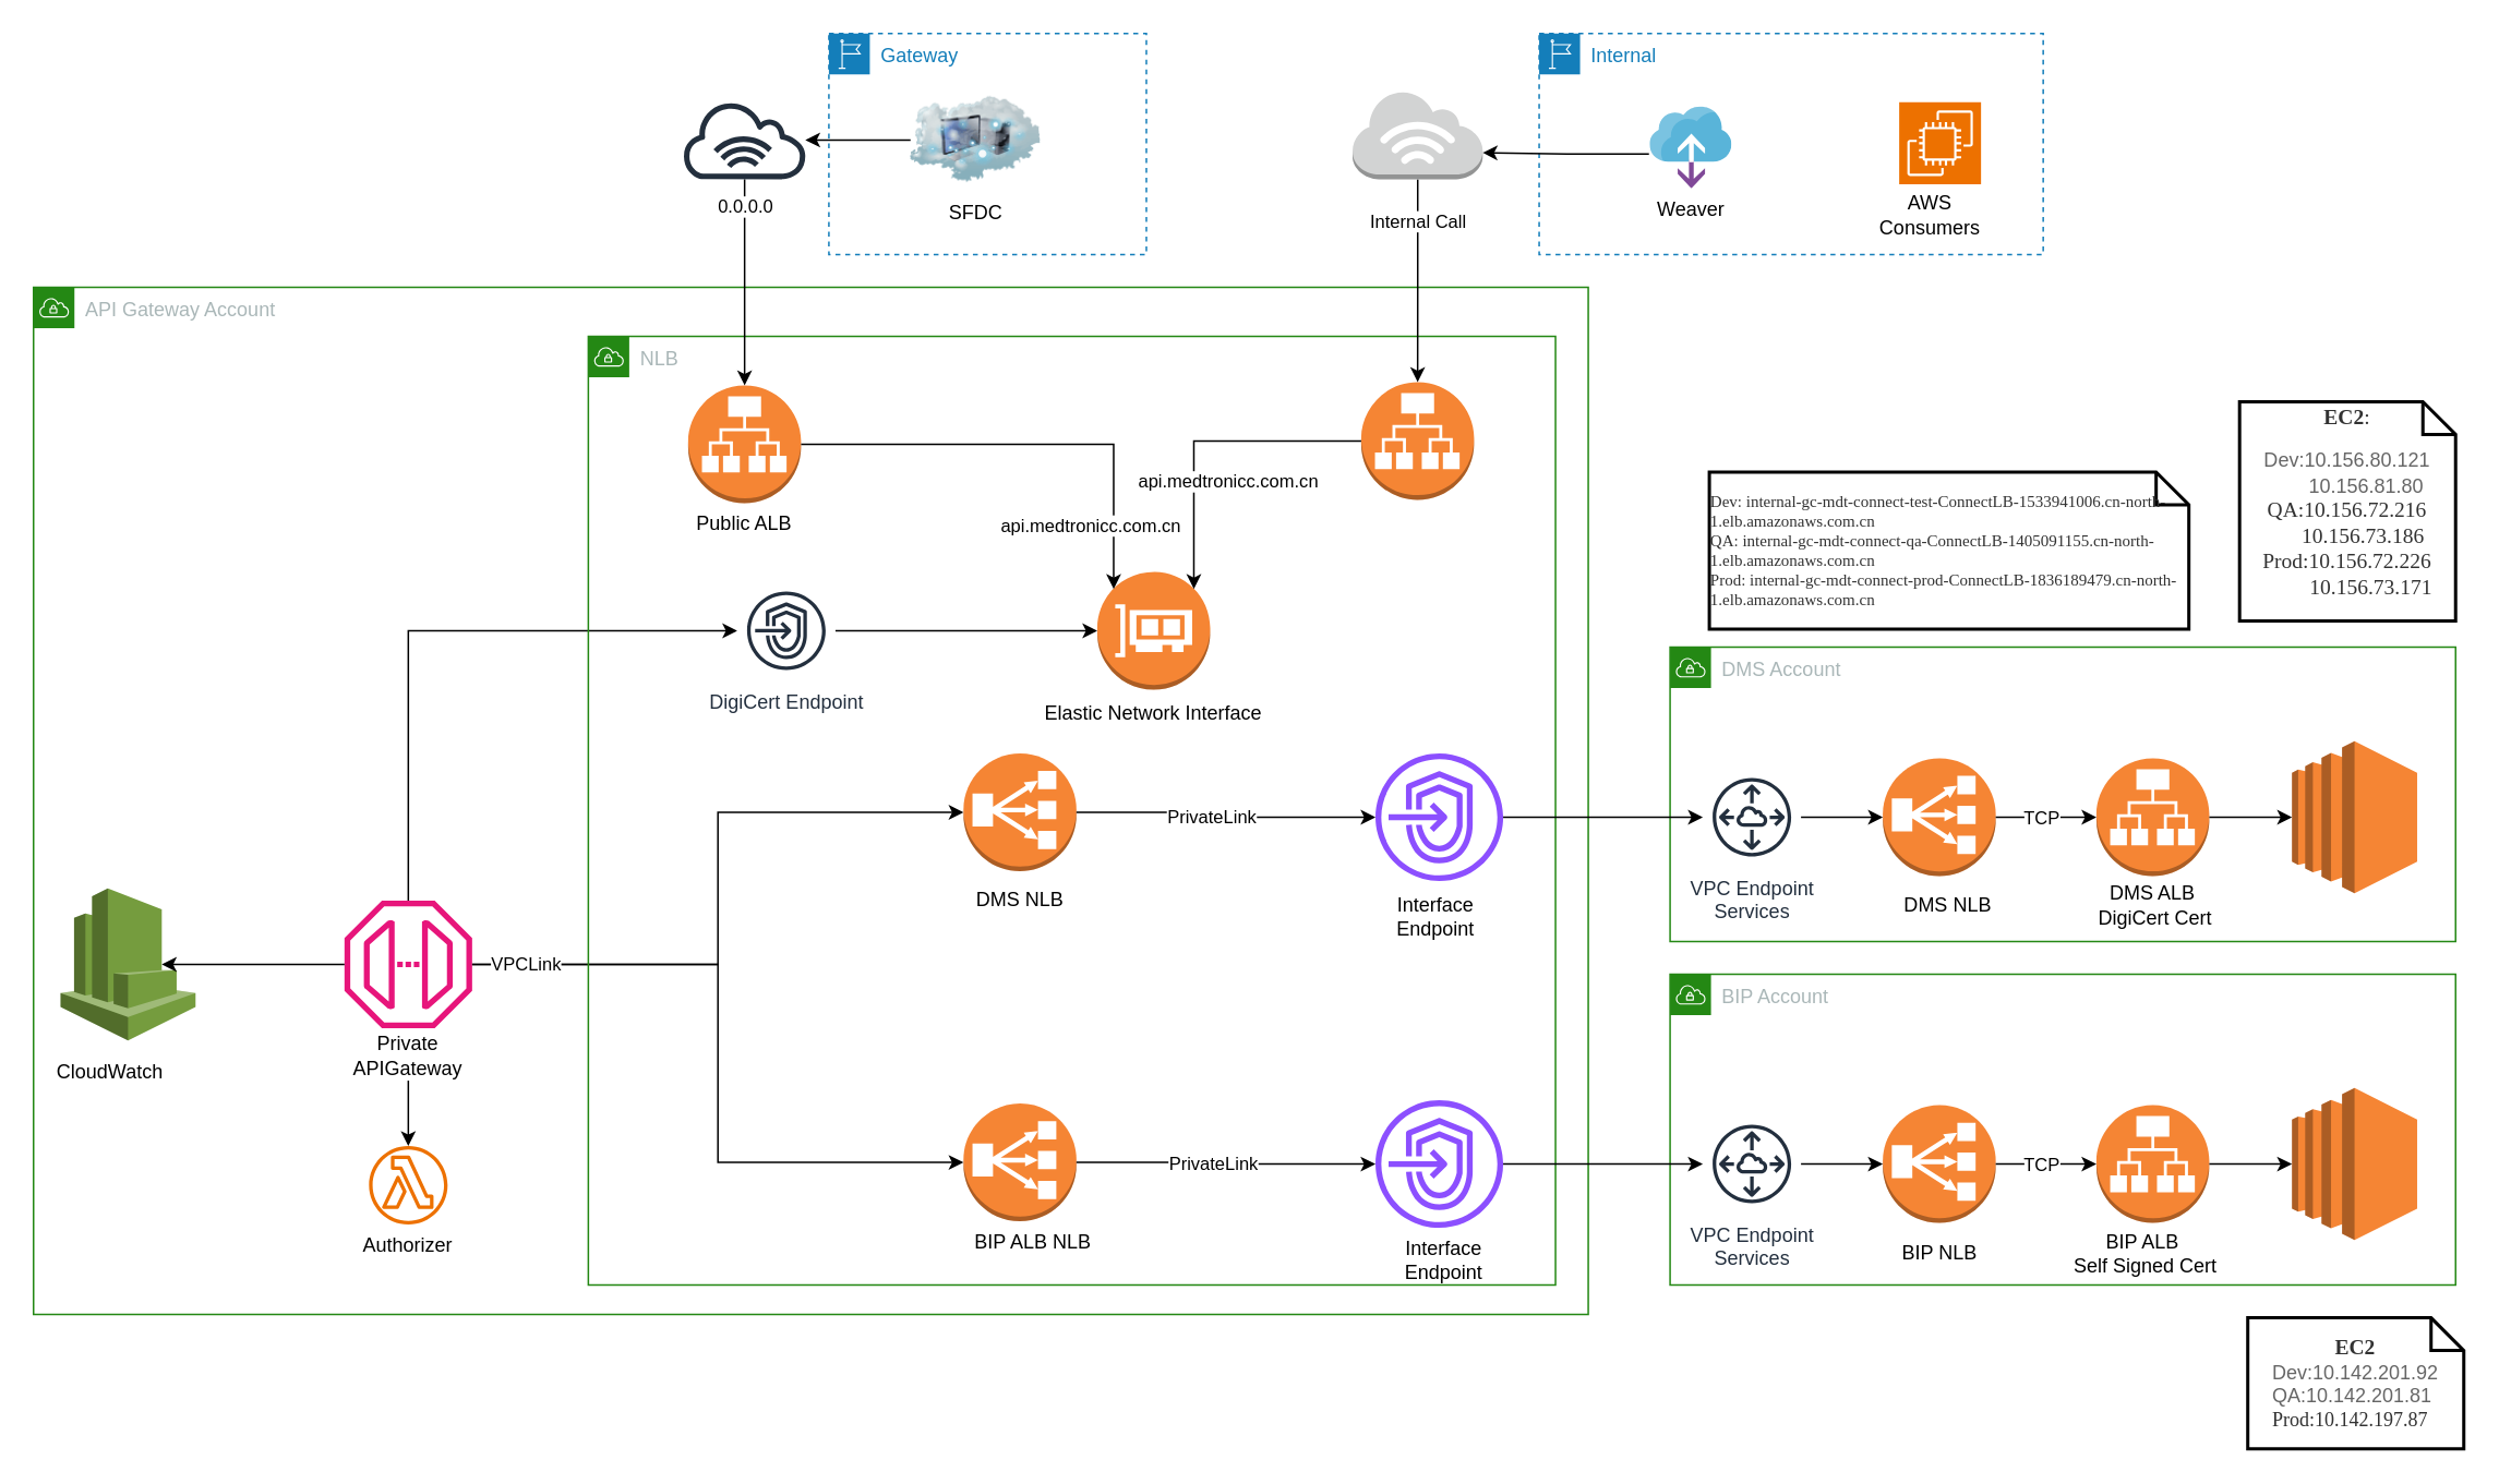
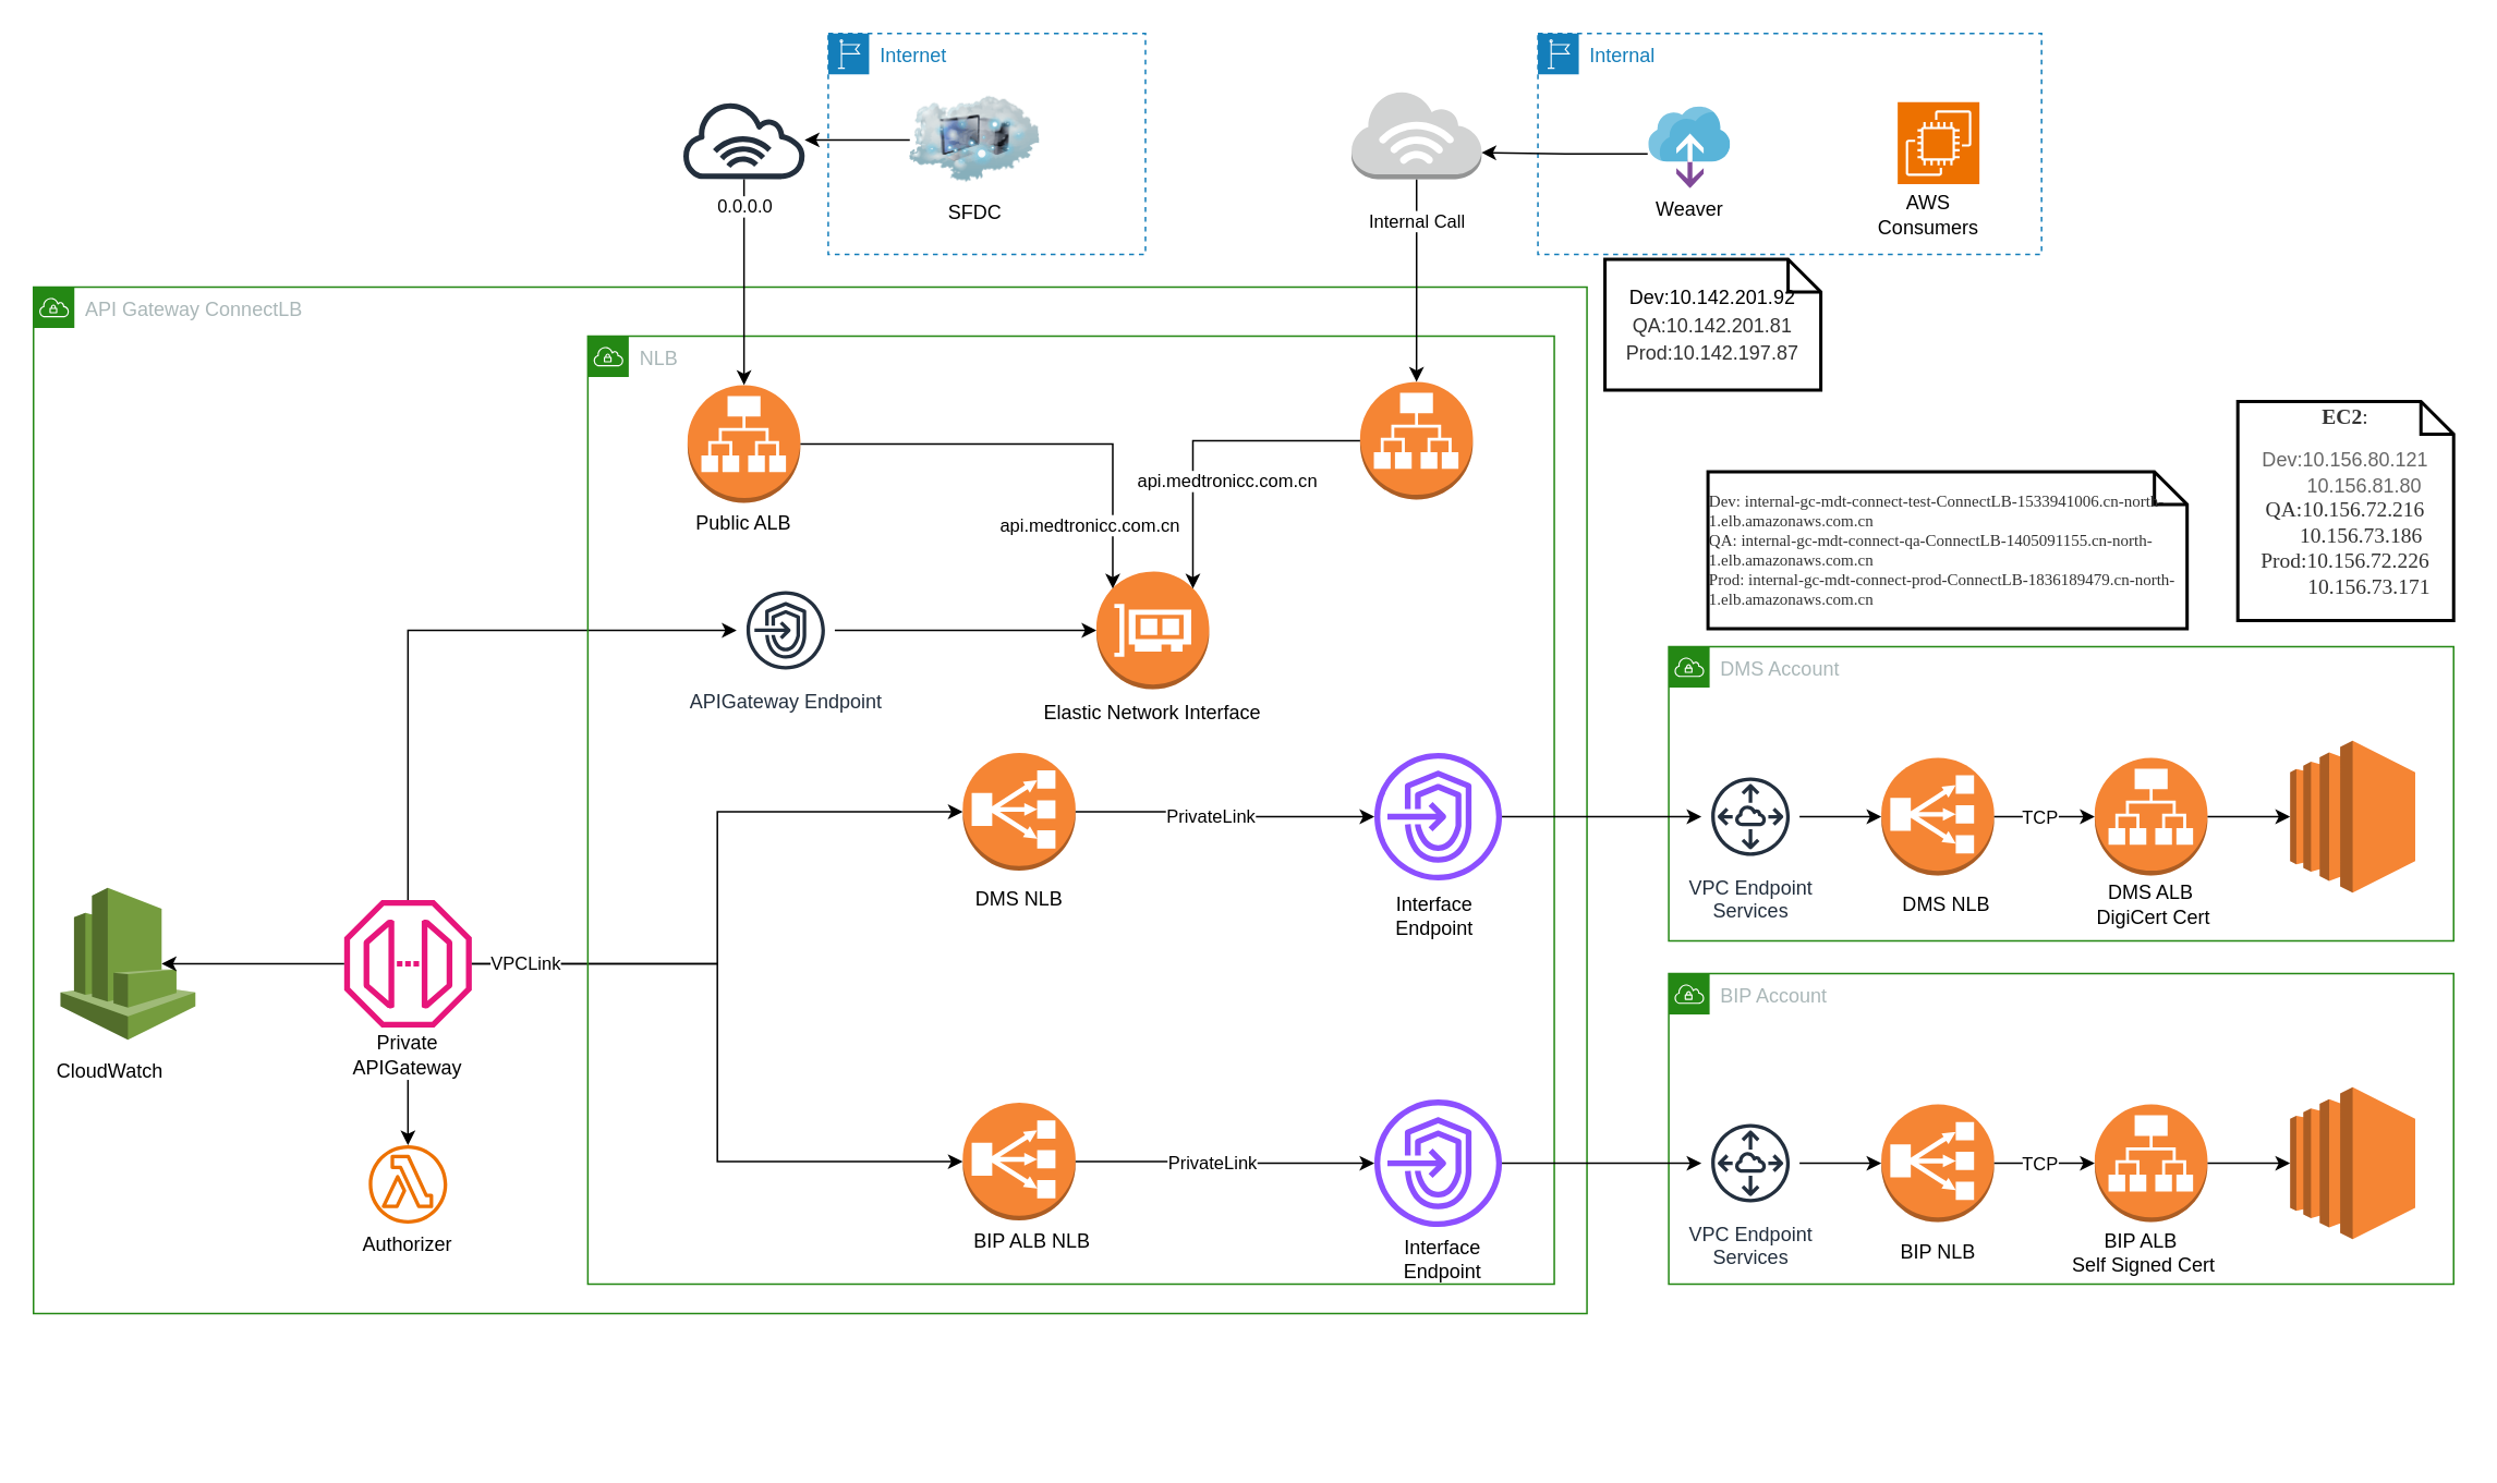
- <mxCell id="63" value="Gateway" style="points=[[0,0],[0.25,0],[0.5,0],[0.75,0],[1,0],[1,0.25],[1,0.5],[1,0.75],[1,1],[0.75,1],[0.5,1],[0.25,1],[0,1],[0,0.75],[0,0.5],[0,0.25]];outlineConnect=0;gradientColor=none;html=1;whiteSpace=wrap;fontSize=12;fontStyle=0;container=1;pointerEvents=0;collapsible=0;recursiveResize=0;shape=mxgraph.aws4.group;grIcon=mxgraph.aws4.group_region;strokeColor=#147EBA;fillColor=none;verticalAlign=top;align=left;spacingLeft=30;fontColor=#147EBA;dashed=1;" vertex="1" parent="1"><mxGeometry x="506" y="20" width="194" height="135" as="geometry" /></mxCell>
+ <mxCell id="63" value="Internet" style="points=[[0,0],[0.25,0],[0.5,0],[0.75,0],[1,0],[1,0.25],[1,0.5],[1,0.75],[1,1],[0.75,1],[0.5,1],[0.25,1],[0,1],[0,0.75],[0,0.5],[0,0.25]];outlineConnect=0;gradientColor=none;html=1;whiteSpace=wrap;fontSize=12;fontStyle=0;container=1;pointerEvents=0;collapsible=0;recursiveResize=0;shape=mxgraph.aws4.group;grIcon=mxgraph.aws4.group_region;strokeColor=#147EBA;fillColor=none;verticalAlign=top;align=left;spacingLeft=30;fontColor=#147EBA;dashed=1;" vertex="1" parent="1"><mxGeometry x="506" y="20" width="194" height="135" as="geometry" /></mxCell>
- <mxCell id="2" value="API Gateway Account" style="points=[[0,0],[0.25,0],[0.5,0],[0.75,0],[1,0],[1,0.25],[1,0.5],[1,0.75],[1,1],[0.75,1],[0.5,1],[0.25,1],[0,1],[0,0.75],[0,0.5],[0,0.25]];outlineConnect=0;gradientColor=none;html=1;whiteSpace=wrap;fontSize=12;fontStyle=0;container=1;pointerEvents=0;collapsible=0;recursiveResize=0;shape=mxgraph.aws4.group;grIcon=mxgraph.aws4.group_vpc;strokeColor=#248814;fillColor=none;verticalAlign=top;align=left;spacingLeft=30;fontColor=#AAB7B8;dashed=0;" vertex="1" parent="1"><mxGeometry x="20" y="175" width="950" height="628" as="geometry" /></mxCell>
+ <mxCell id="2" value="API Gateway ConnectLB" style="points=[[0,0],[0.25,0],[0.5,0],[0.75,0],[1,0],[1,0.25],[1,0.5],[1,0.75],[1,1],[0.75,1],[0.5,1],[0.25,1],[0,1],[0,0.75],[0,0.5],[0,0.25]];outlineConnect=0;gradientColor=none;html=1;whiteSpace=wrap;fontSize=12;fontStyle=0;container=1;pointerEvents=0;collapsible=0;recursiveResize=0;shape=mxgraph.aws4.group;grIcon=mxgraph.aws4.group_vpc;strokeColor=#248814;fillColor=none;verticalAlign=top;align=left;spacingLeft=30;fontColor=#AAB7B8;dashed=0;" vertex="1" parent="1"><mxGeometry x="20" y="175" width="950" height="628" as="geometry" /></mxCell>
+ <mxCell id="78" value="&lt;font style=&quot;font-size: 12px;&quot;&gt;Dev:10.142.201.92&lt;br style=&quot;border-color: var(--border-color); color: rgb(102, 102, 102);&quot;&gt;&lt;span style=&quot;border-color: var(--border-color); color: rgb(50, 50, 50); background-color: rgba(255, 255, 255, 0.01);&quot;&gt;QA:10.142.201.81&lt;br style=&quot;border-color: var(--border-color);&quot;&gt;&lt;/span&gt;&lt;span style=&quot;border-color: var(--border-color); color: rgb(50, 50, 50); background-color: rgba(255, 255, 255, 0.01);&quot;&gt;Prod:10.142.197.87&lt;/span&gt;&lt;/font&gt;" style="shape=note;strokeWidth=2;fontSize=14;size=20;whiteSpace=wrap;html=1;" vertex="1" parent="1"><mxGeometry x="981" y="158" width="132" height="80" as="geometry" /></mxCell>
- <mxCell id="26" value="DigiCert Endpoint" style="sketch=0;outlineConnect=0;fontColor=#232F3E;gradientColor=none;strokeColor=#232F3E;fillColor=#ffffff;dashed=0;verticalLabelPosition=bottom;verticalAlign=top;align=center;html=1;fontSize=12;fontStyle=0;aspect=fixed;shape=mxgraph.aws4.resourceIcon;resIcon=mxgraph.aws4.endpoints;" vertex="1" parent="25"><mxGeometry x="91" y="150" width="60" height="60" as="geometry" /></mxCell>
+ <mxCell id="26" value="APIGateway Endpoint" style="sketch=0;outlineConnect=0;fontColor=#232F3E;gradientColor=none;strokeColor=#232F3E;fillColor=#ffffff;dashed=0;verticalLabelPosition=bottom;verticalAlign=top;align=center;html=1;fontSize=12;fontStyle=0;aspect=fixed;shape=mxgraph.aws4.resourceIcon;resIcon=mxgraph.aws4.endpoints;" vertex="1" parent="25"><mxGeometry x="91" y="150" width="60" height="60" as="geometry" /></mxCell>
- <mxCell id="81" value="&lt;div style=&quot;border-color: var(--border-color); resize: none; outline: none; font-size: 13px; color: rgb(50, 50, 50); font-family: 微软雅黑;&quot;&gt;&lt;b style=&quot;border-color: var(--border-color);&quot;&gt;EC2&lt;/b&gt;&lt;/div&gt;&lt;div style=&quot;text-align: left; border-color: var(--border-color); resize: none; outline: none; color: rgb(50, 50, 50); font-family: 微软雅黑; font-size: 12px;&quot;&gt;&lt;span style=&quot;background-color: initial; color: rgb(102, 102, 102); font-family: Helvetica;&quot;&gt;&lt;font style=&quot;font-size: 12px;&quot;&gt;Dev:10.142.201.92&lt;/font&gt;&lt;/span&gt;&lt;/div&gt;&lt;div style=&quot;text-align: left; border-color: var(--border-color); resize: none; outline: none; color: rgb(50, 50, 50); font-family: 微软雅黑; font-size: 12px;&quot;&gt;&lt;span style=&quot;color: rgb(102, 102, 102); background-color: initial; font-family: Helvetica;&quot;&gt;&lt;font style=&quot;font-size: 12px;&quot;&gt;QA:10.142.201.81&lt;/font&gt;&lt;/span&gt;&lt;/div&gt;&lt;div style=&quot;text-align: left; border-color: var(--border-color); resize: none; outline: none; color: rgb(50, 50, 50); font-family: 微软雅黑; font-size: 12px;&quot;&gt;&lt;span style=&quot;background-color: rgba(255, 255, 255, 0.01);&quot;&gt;&lt;font style=&quot;font-size: 12px;&quot;&gt;Prod:10.142.197.87&lt;/font&gt;&lt;/span&gt;&lt;/div&gt;" style="shape=note;strokeWidth=2;fontSize=14;size=20;whiteSpace=wrap;html=1;" vertex="1" parent="1"><mxGeometry x="1373" y="805" width="132" height="80" as="geometry" /></mxCell>
